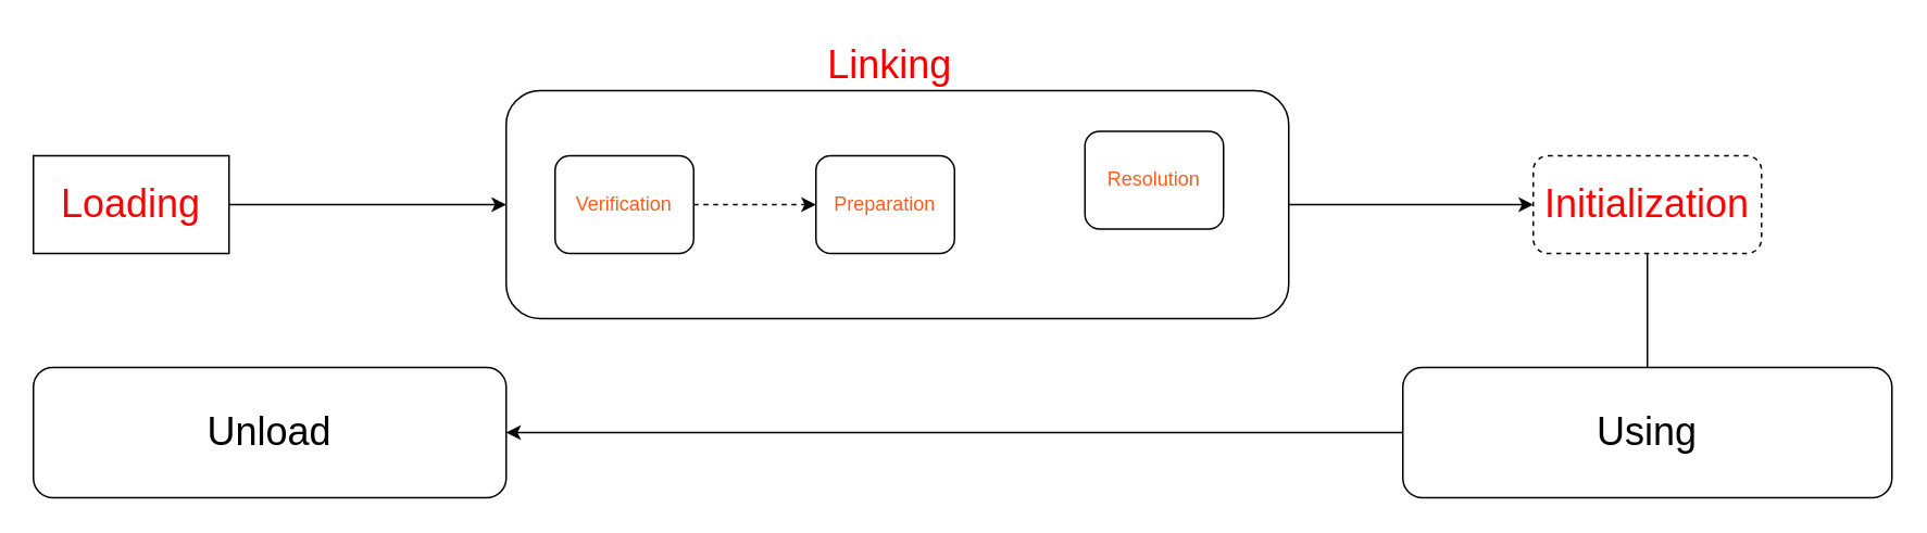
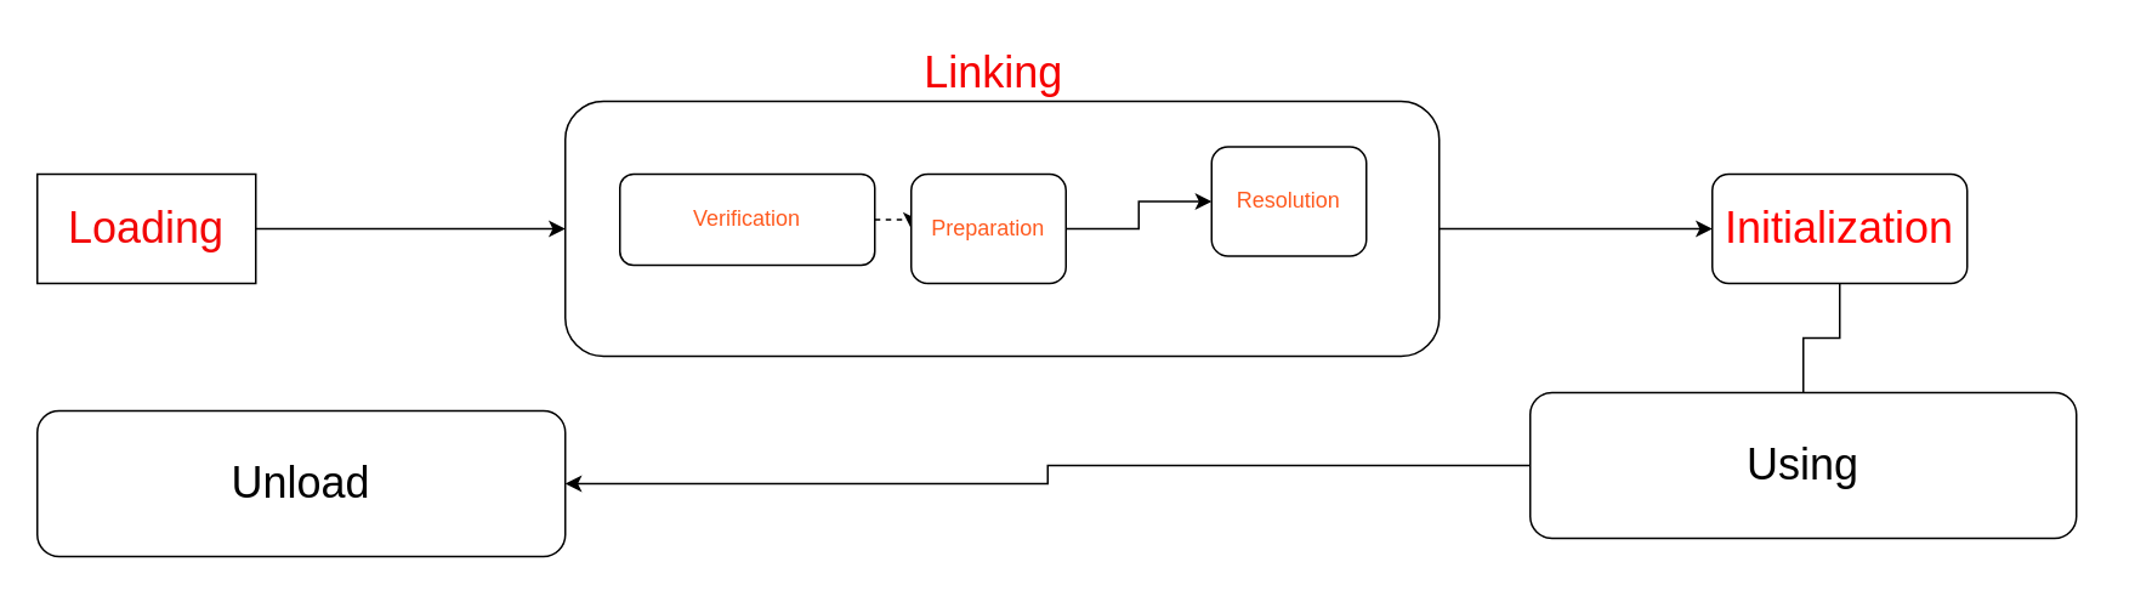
+ <mxCell id="8" value="" style="edgeStyle=orthogonalEdgeStyle;rounded=0;orthogonalLoop=1;jettySize=auto;html=1;" parent="1" source="9" target="10" edge="1"><mxGeometry relative="1" as="geometry" /></mxCell>
- <mxCell id="7" value="Verification" style="rounded=1;whiteSpace=wrap;html=1;fontColor=#FF5A1F;" parent="1" vertex="1"><mxGeometry x="340" y="95" width="85" height="60" as="geometry" /></mxCell>
+ <mxCell id="7" value="Verification" style="rounded=1;whiteSpace=wrap;html=1;fontColor=#FF5A1F;" parent="1" vertex="1"><mxGeometry x="340" y="95" width="140" height="50" as="geometry" /></mxCell>
- <mxCell id="12" value="Initialization" style="whiteSpace=wrap;html=1;rounded=1;fontSize=24;fontColor=#ff0000;dashed=1;" parent="1" vertex="1"><mxGeometry x="940" y="95" width="140" height="60" as="geometry" /></mxCell>
+ <mxCell id="12" value="Initialization" style="whiteSpace=wrap;html=1;rounded=1;fontSize=24;fontColor=#ff0000;" parent="1" vertex="1"><mxGeometry x="940" y="95" width="140" height="60" as="geometry" /></mxCell>
- <mxCell id="15" value="Using" style="whiteSpace=wrap;html=1;fontSize=24;fontColor=#000000;rounded=1;strokeColor=#000000;" parent="1" vertex="1"><mxGeometry x="860" y="225" width="300" height="80" as="geometry" /></mxCell>
+ <mxCell id="15" value="Using" style="whiteSpace=wrap;html=1;fontSize=24;fontColor=#000000;rounded=1;strokeColor=#000000;" parent="1" vertex="1"><mxGeometry x="840" y="215" width="300" height="80" as="geometry" /></mxCell>
